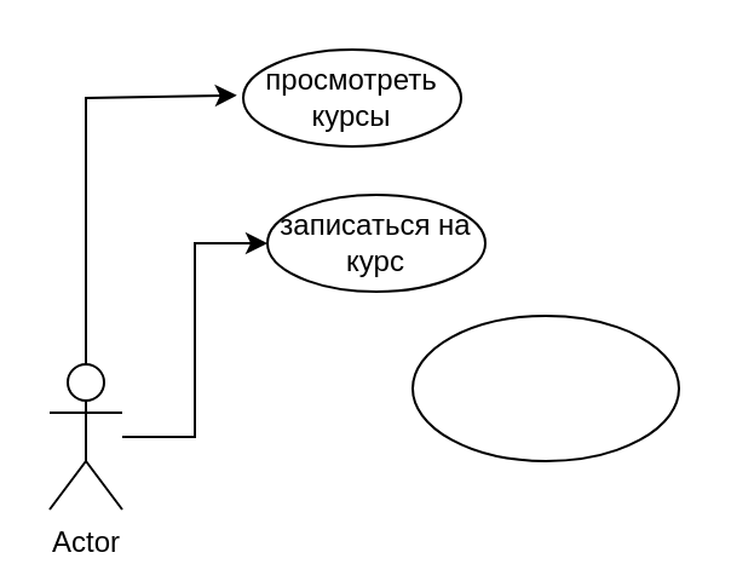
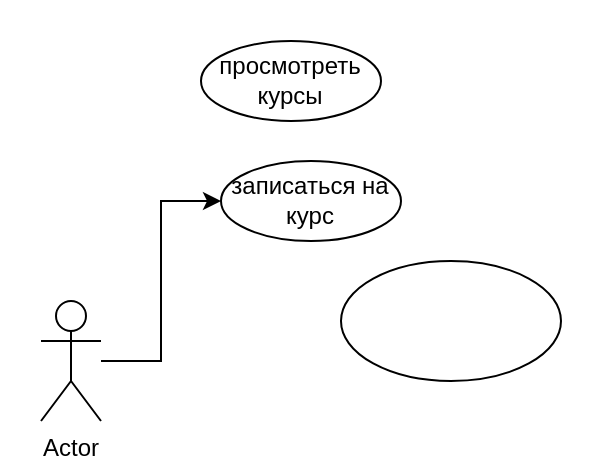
- <mxCell id="5" value="" style="endArrow=classic;html=1;rounded=0;entryX=-0.029;entryY=0.472;entryDx=0;entryDy=0;entryPerimeter=0;" edge="1" parent="1" source="3" target="4"><mxGeometry width="50" height="50" relative="1" as="geometry"><mxPoint x="150" y="180" as="sourcePoint" /><mxPoint x="200" y="130" as="targetPoint" /><Array as="points"><mxPoint x="35" y="40" /></Array></mxGeometry></mxCell>
